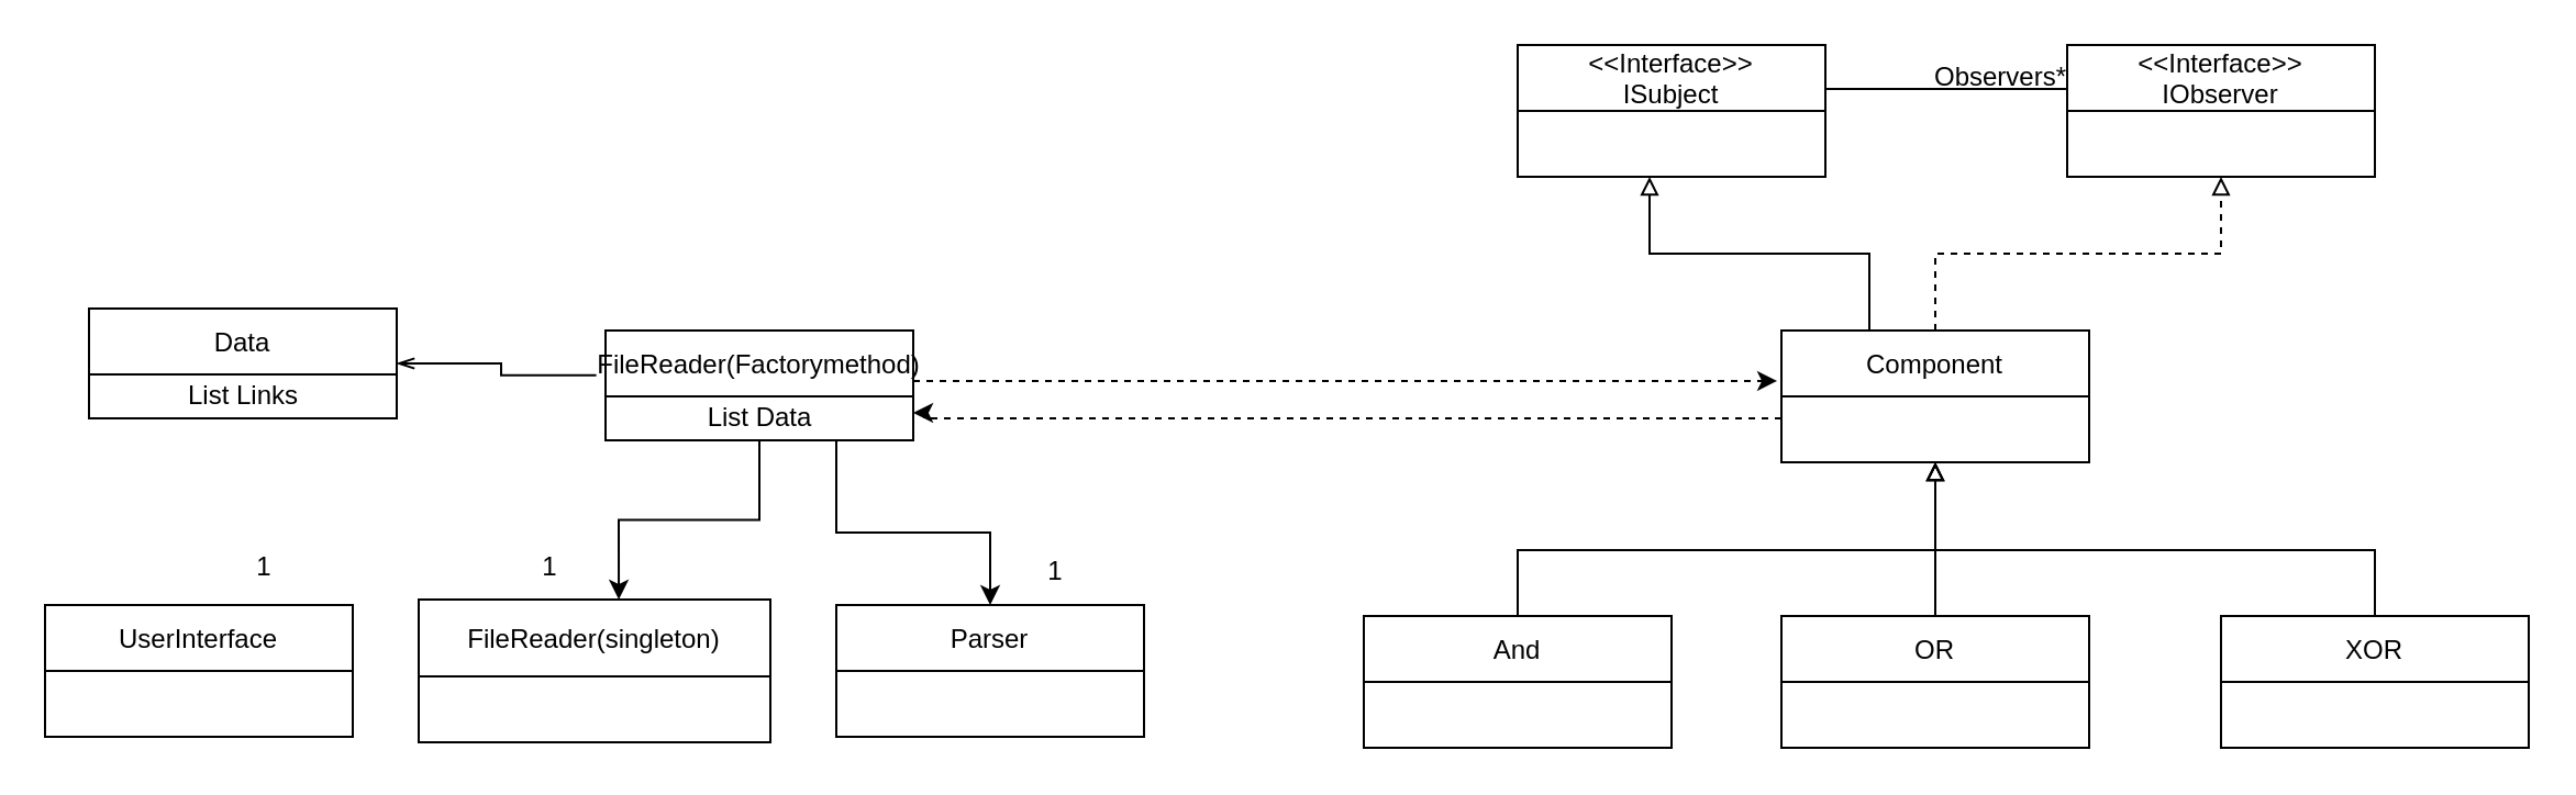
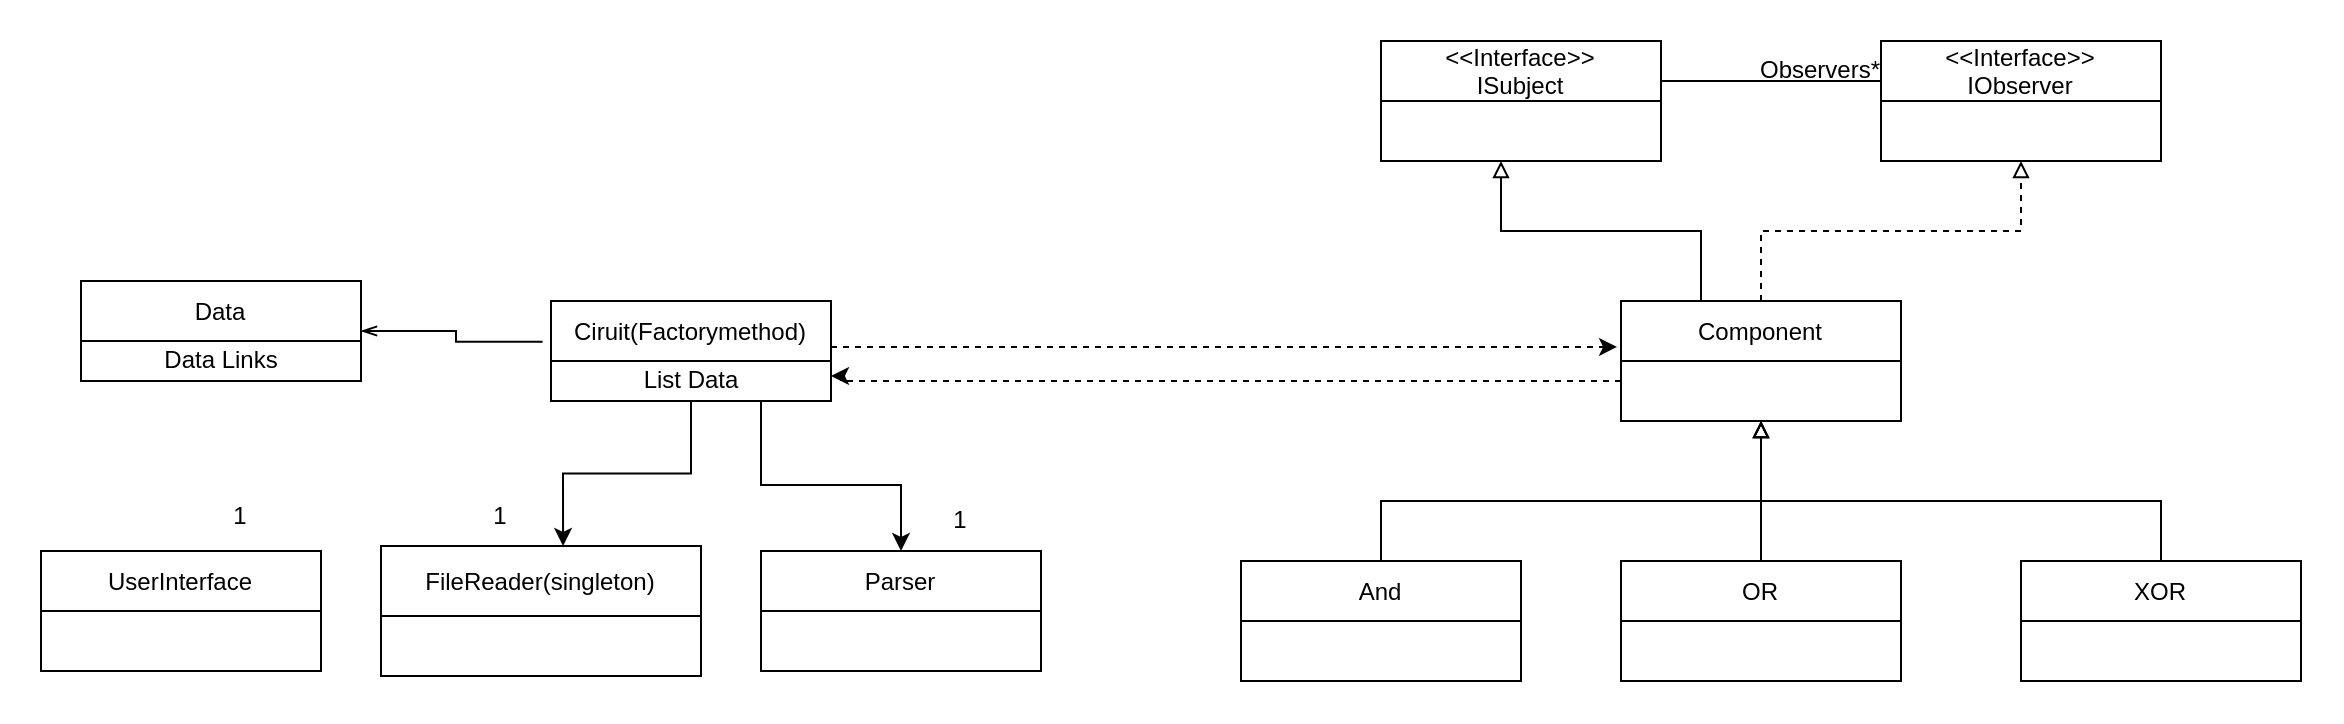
- <mxCell id="15" value="FileReader(Factorymethod)" style="swimlane;fontStyle=0;childLayout=stackLayout;horizontal=1;startSize=30;horizontalStack=0;resizeParent=1;resizeParentMax=0;resizeLast=0;collapsible=1;marginBottom=0;" parent="1" vertex="1"><mxGeometry x="275" y="150" width="140" height="50" as="geometry" /></mxCell>
+ <mxCell id="15" value="Ciruit(Factorymethod)" style="swimlane;fontStyle=0;childLayout=stackLayout;horizontal=1;startSize=30;horizontalStack=0;resizeParent=1;resizeParentMax=0;resizeLast=0;collapsible=1;marginBottom=0;" parent="1" vertex="1"><mxGeometry x="275" y="150" width="140" height="50" as="geometry" /></mxCell>
- <mxCell id="29" value="List Links" style="text;html=1;align=center;verticalAlign=middle;resizable=0;points=[];autosize=1;strokeColor=none;fillColor=none;" vertex="1" parent="28"><mxGeometry y="30" width="140" height="20" as="geometry" /></mxCell>
+ <mxCell id="29" value="Data Links" style="text;html=1;align=center;verticalAlign=middle;resizable=0;points=[];autosize=1;strokeColor=none;fillColor=none;" vertex="1" parent="28"><mxGeometry y="30" width="140" height="20" as="geometry" /></mxCell>
